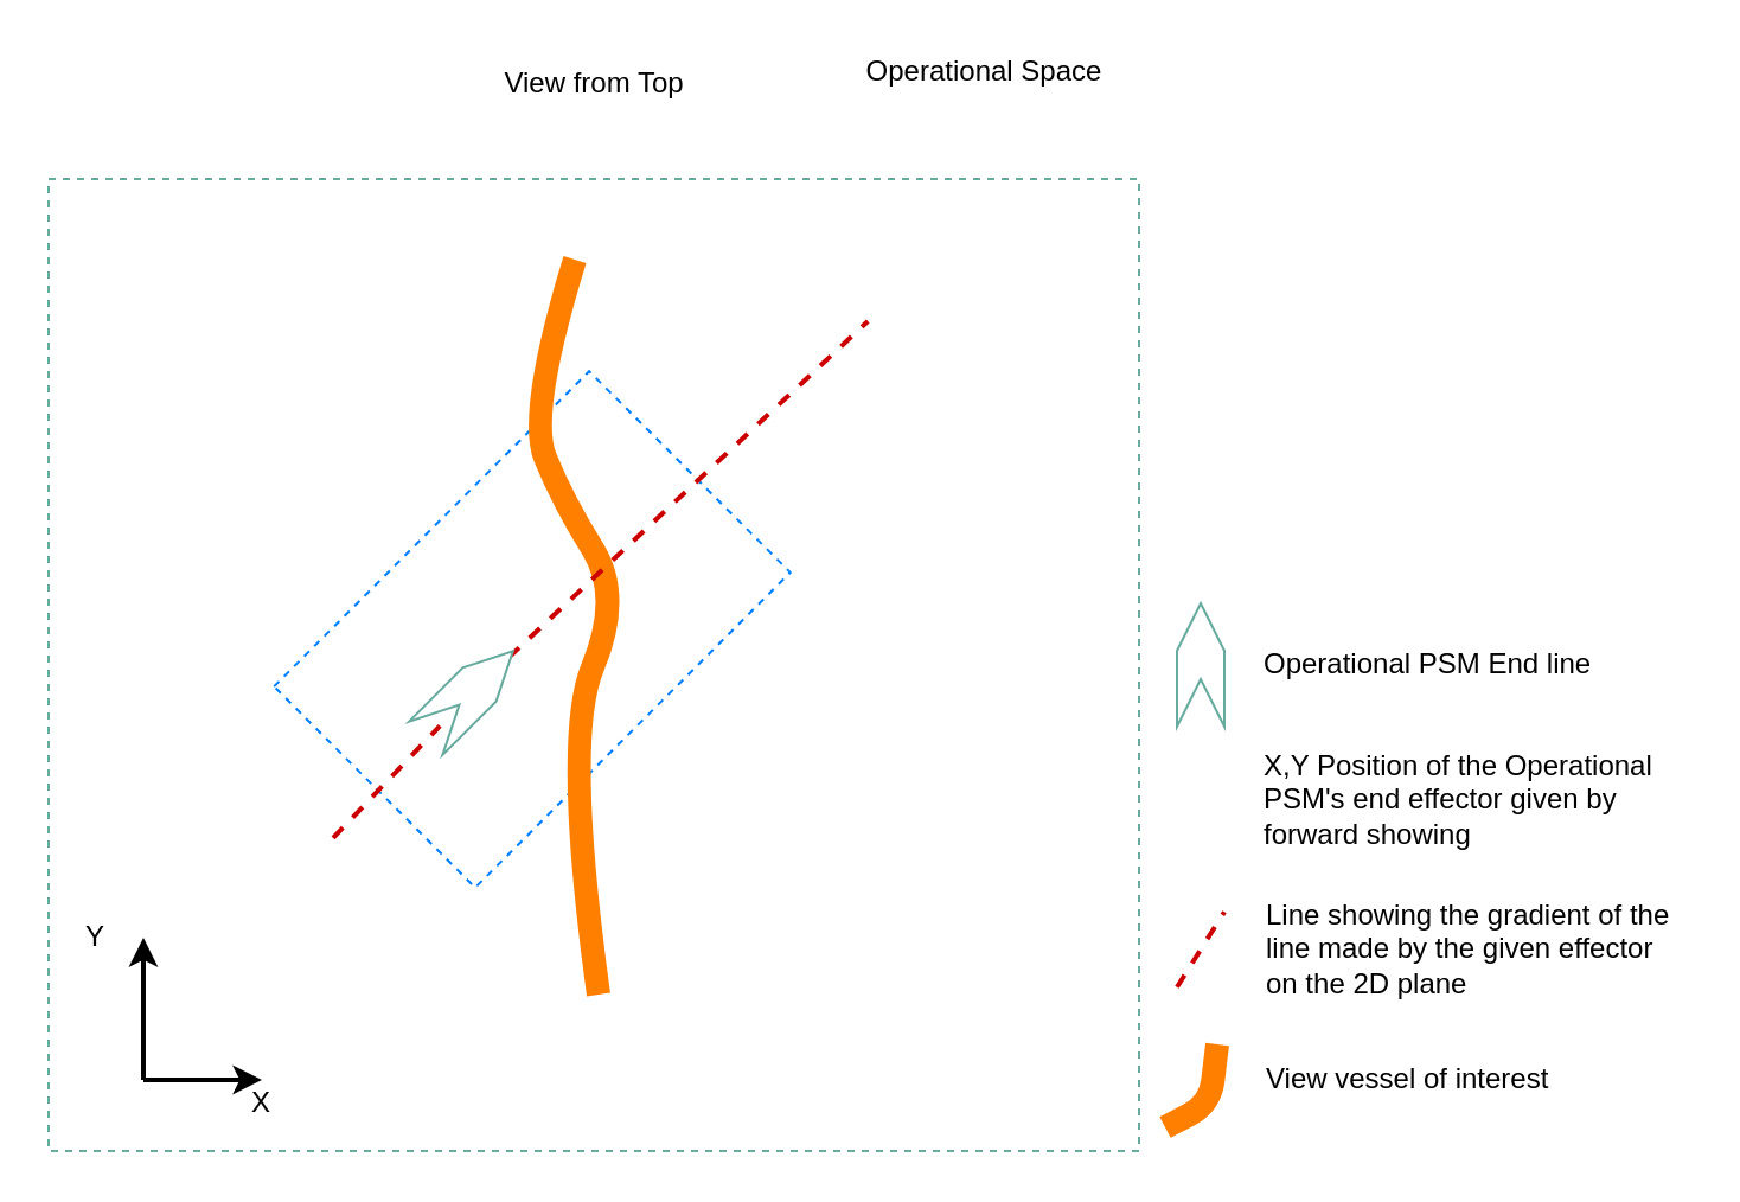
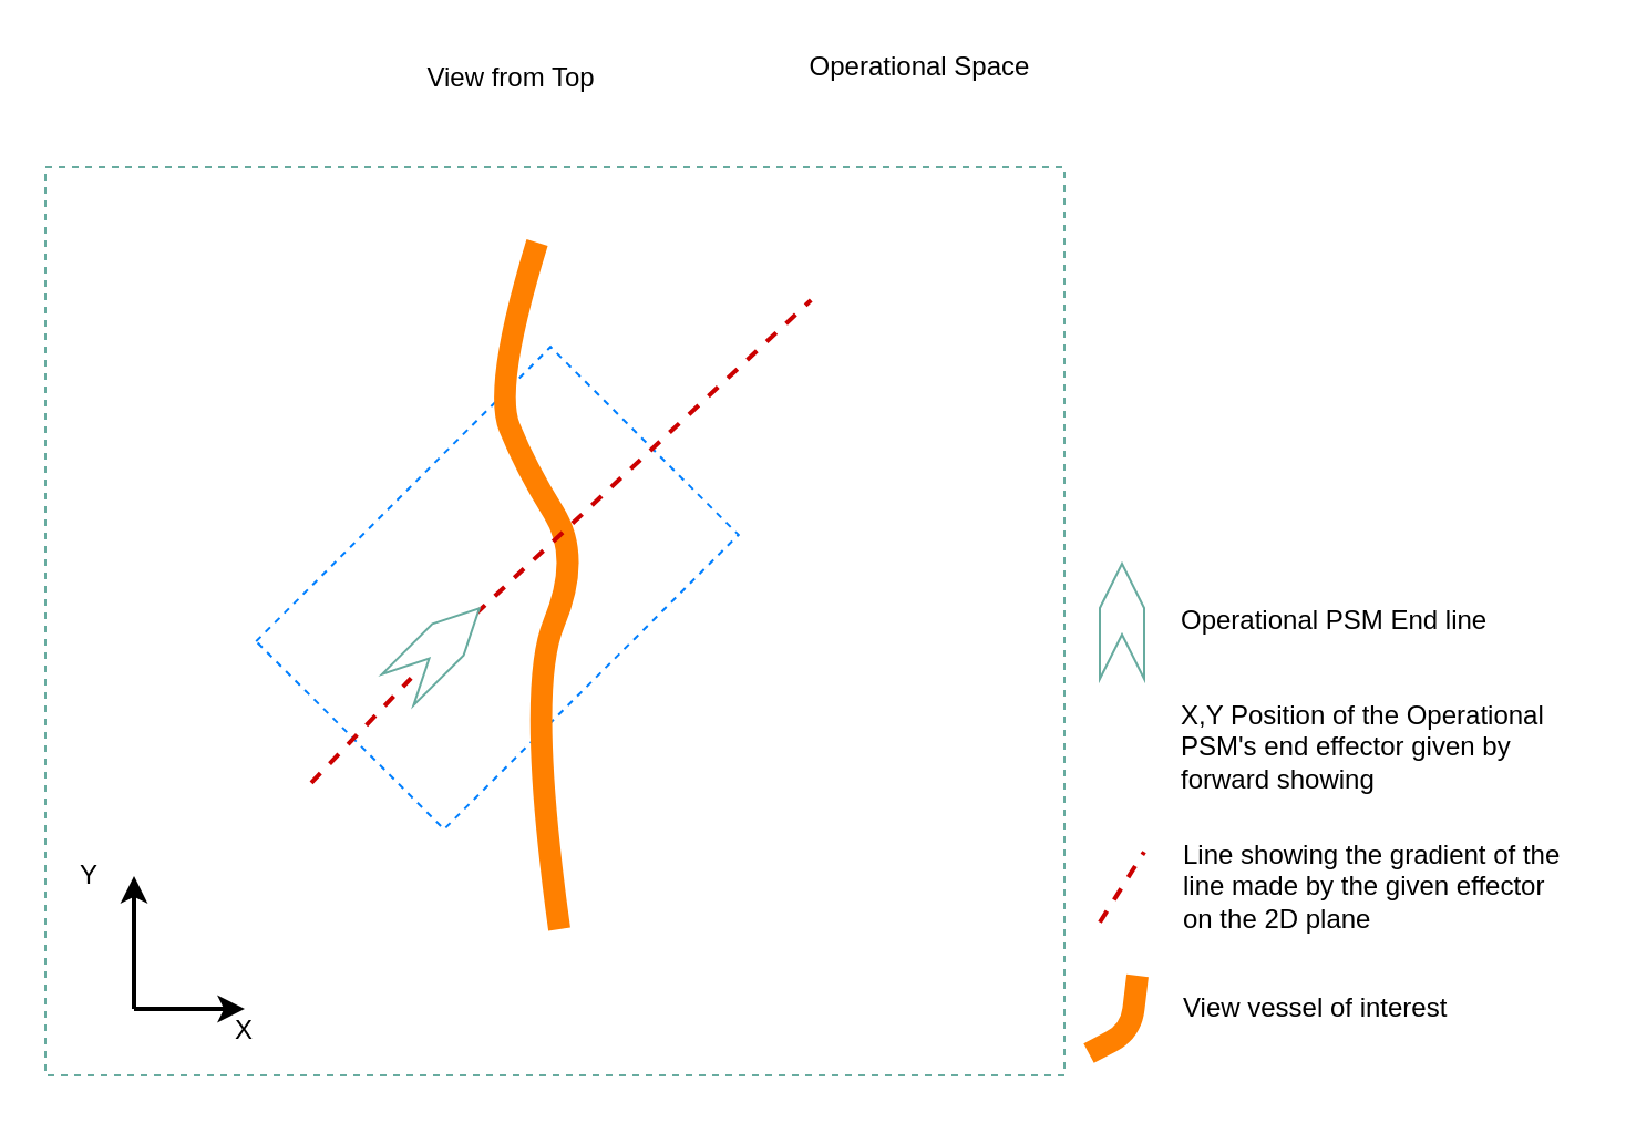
- <mxCell id="8" value="View from Top" style="text;html=1;strokeColor=none;fillColor=none;align=center;verticalAlign=middle;whiteSpace=wrap;rounded=0;" parent="1" vertex="1"><mxGeometry x="202.5" y="25" width="95" height="20" as="geometry" /></mxCell>
+ <mxCell id="8" value="View from Top" style="text;html=1;strokeColor=none;fillColor=none;align=center;verticalAlign=middle;whiteSpace=wrap;rounded=0;" parent="1" vertex="1"><mxGeometry x="182.5" y="25" width="95" height="20" as="geometry" /></mxCell>
